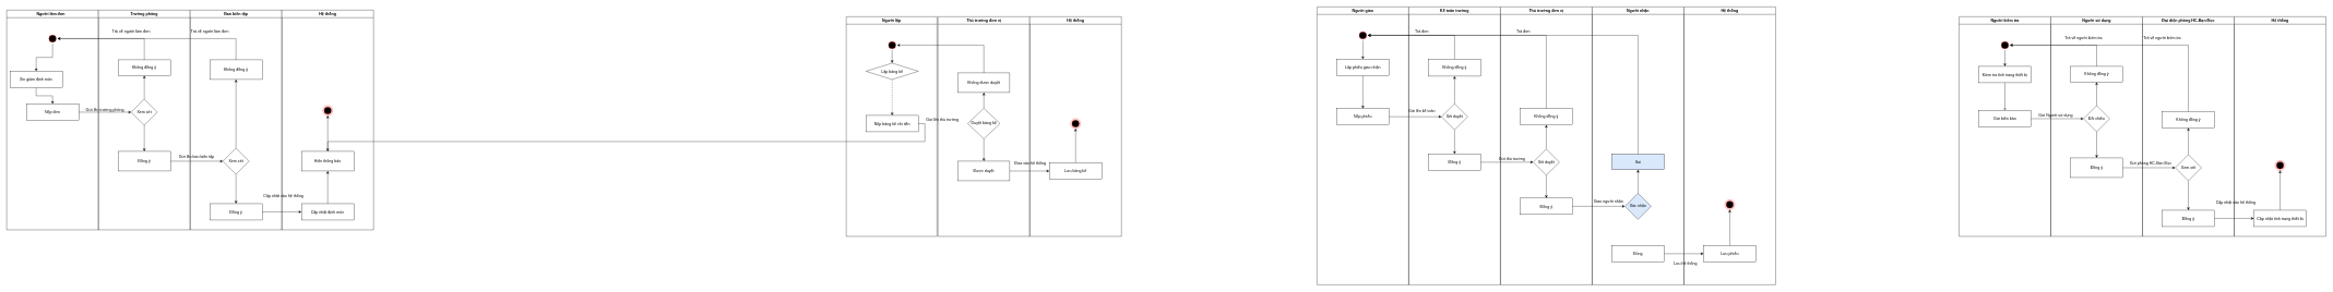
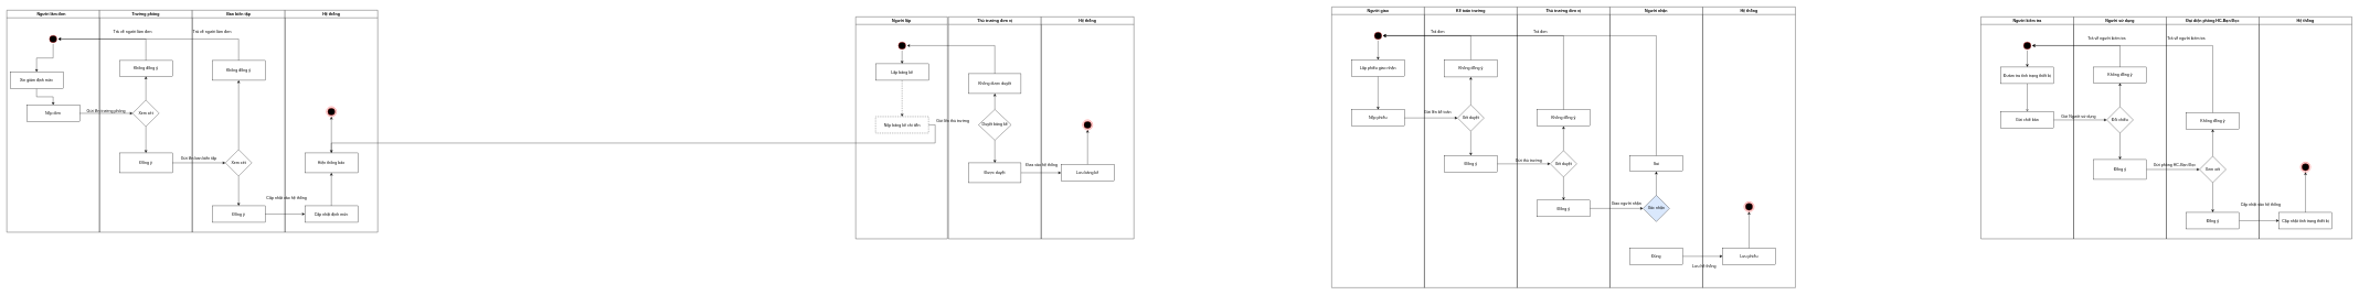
- <mxCell id="40" value="Lập bảng kê" style="rhombus;" parent="36" vertex="1"><mxGeometry x="60" y="142" width="160" height="50" as="geometry" /></mxCell>
+ <mxCell id="40" value="Lập bảng kê" style="" parent="36" vertex="1"><mxGeometry x="60" y="142" width="160" height="50" as="geometry" /></mxCell>
- <mxCell id="101" value="Kiểm tra tình trạng thiết bị" style="" vertex="1" parent="97"><mxGeometry x="60" y="152" width="160" height="50" as="geometry" /></mxCell>
+ <mxCell id="101" value="Đưảm tra tình trạng thiết bị" style="" vertex="1" parent="97"><mxGeometry x="60" y="152" width="160" height="50" as="geometry" /></mxCell>
- <mxCell id="102" value="Gửi biên bản" style="" vertex="1" parent="97"><mxGeometry x="60" y="287" width="160" height="50" as="geometry" /></mxCell>
+ <mxCell id="102" value="Gửi chiê bản" style="" vertex="1" parent="97"><mxGeometry x="60" y="287" width="160" height="50" as="geometry" /></mxCell>
- <mxCell id="41" value="Nộp bảng kê chi tiền" style="" parent="36" vertex="1"><mxGeometry x="60" y="302" width="160" height="50" as="geometry" /></mxCell>
+ <mxCell id="41" value="Nộp bảng kê chi tiền" style="dashed=1;" parent="36" vertex="1"><mxGeometry x="60" y="302" width="160" height="50" as="geometry" /></mxCell>
- <mxCell id="87" value="Sai" style="rounded=0;whiteSpace=wrap;html=1;fillColor=#dae8fc;" vertex="1" parent="84"><mxGeometry x="60" y="450" width="160" height="48" as="geometry" /></mxCell>
+ <mxCell id="87" value="Sai" style="rounded=0;whiteSpace=wrap;html=1;" vertex="1" parent="84"><mxGeometry x="60" y="450" width="160" height="48" as="geometry" /></mxCell>
